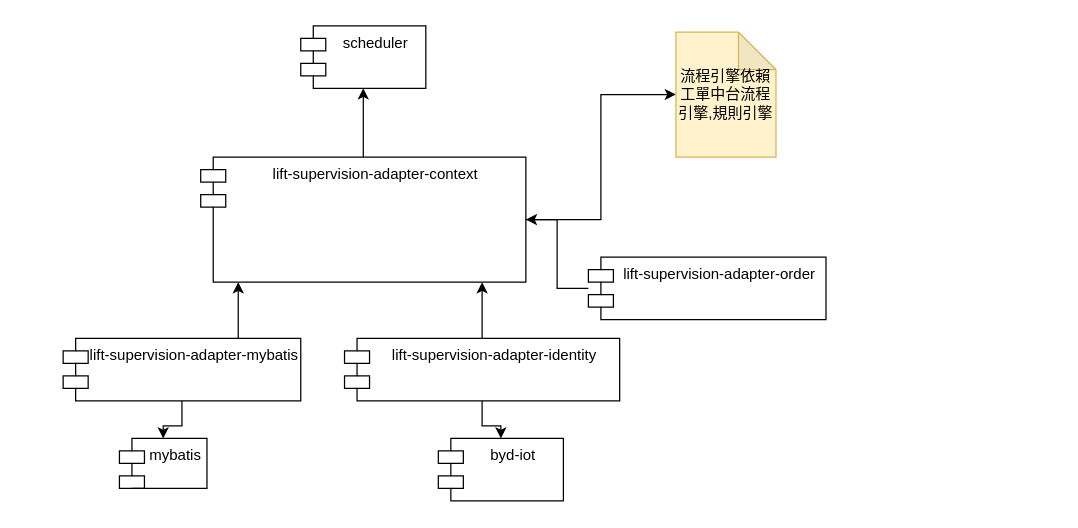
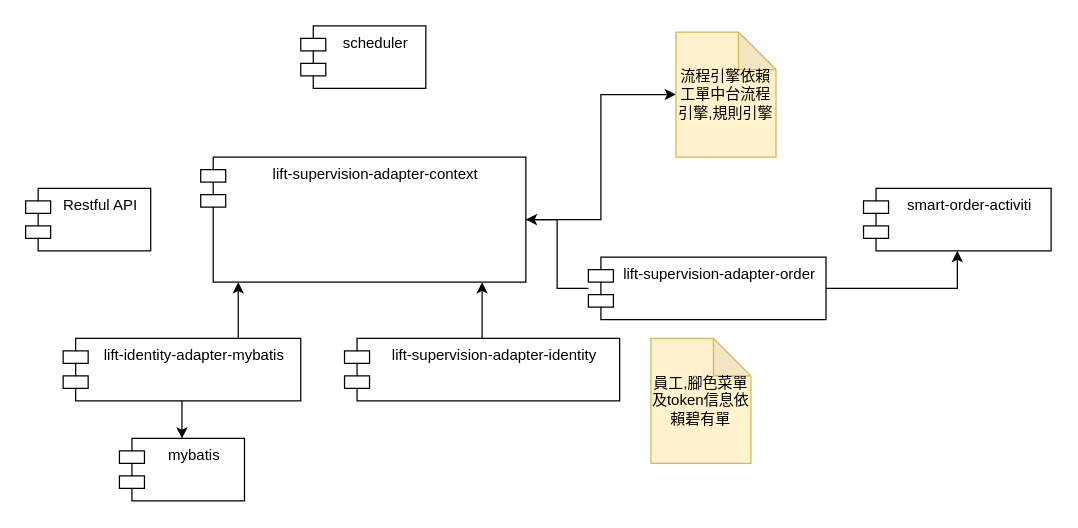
- <mxCell id="12" value="" style="edgeStyle=orthogonalEdgeStyle;rounded=0;orthogonalLoop=1;jettySize=auto;html=1;" edge="1" parent="1" source="14" target="11"><mxGeometry relative="1" as="geometry" /></mxCell>
+ <mxCell id="2" value="Restful API" style="shape=module;align=left;spacingLeft=20;align=center;verticalAlign=top;whiteSpace=wrap;html=1;" vertex="1" parent="1"><mxGeometry x="20" y="150" width="100" height="50" as="geometry" /></mxCell>
+ <mxCell id="3" value="smart-order-activiti" style="shape=module;align=left;spacingLeft=20;align=center;verticalAlign=top;whiteSpace=wrap;html=1;" vertex="1" parent="1"><mxGeometry x="690" y="150" width="150" height="50" as="geometry" /></mxCell>
+ <mxCell id="9" value="" style="edgeStyle=orthogonalEdgeStyle;rounded=0;orthogonalLoop=1;jettySize=auto;html=1;" edge="1" parent="1" source="10" target="3"><mxGeometry relative="1" as="geometry" /></mxCell>
- <mxCell id="17" value="lift-supervision-adapter-mybatis" style="shape=module;align=left;spacingLeft=20;align=center;verticalAlign=top;whiteSpace=wrap;html=1;" vertex="1" parent="1"><mxGeometry x="50" y="270" width="190" height="50" as="geometry" /></mxCell>
+ <mxCell id="17" value="lift-identity-adapter-mybatis" style="shape=module;align=left;spacingLeft=20;align=center;verticalAlign=top;whiteSpace=wrap;html=1;" vertex="1" parent="1"><mxGeometry x="50" y="270" width="190" height="50" as="geometry" /></mxCell>
+ <mxCell id="20" value="員工,腳色菜單及token信息依賴碧有單" style="shape=note;whiteSpace=wrap;html=1;backgroundOutline=1;darkOpacity=0.05;fillColor=#fff2cc;strokeColor=#d6b656;" vertex="1" parent="1"><mxGeometry x="520" y="270" width="80" height="100" as="geometry" /></mxCell>
- <mxCell id="6" value="" style="edgeStyle=orthogonalEdgeStyle;rounded=0;orthogonalLoop=1;jettySize=auto;html=1;" edge="1" parent="1" source="7" target="4"><mxGeometry relative="1" as="geometry" /></mxCell>
- <mxCell id="18" value="mybatis" style="shape=module;align=left;spacingLeft=20;align=center;verticalAlign=top;whiteSpace=wrap;html=1;" vertex="1" parent="1"><mxGeometry x="95" y="350" width="70" height="40" as="geometry" /></mxCell>
+ <mxCell id="18" value="mybatis" style="shape=module;align=left;spacingLeft=20;align=center;verticalAlign=top;whiteSpace=wrap;html=1;" vertex="1" parent="1"><mxGeometry x="95" y="350" width="100" height="50" as="geometry" /></mxCell>
- <mxCell id="4" value="byd-iot" style="shape=module;align=left;spacingLeft=20;align=center;verticalAlign=top;whiteSpace=wrap;html=1;" vertex="1" parent="1"><mxGeometry x="350" y="350" width="100" height="50" as="geometry" /></mxCell>
